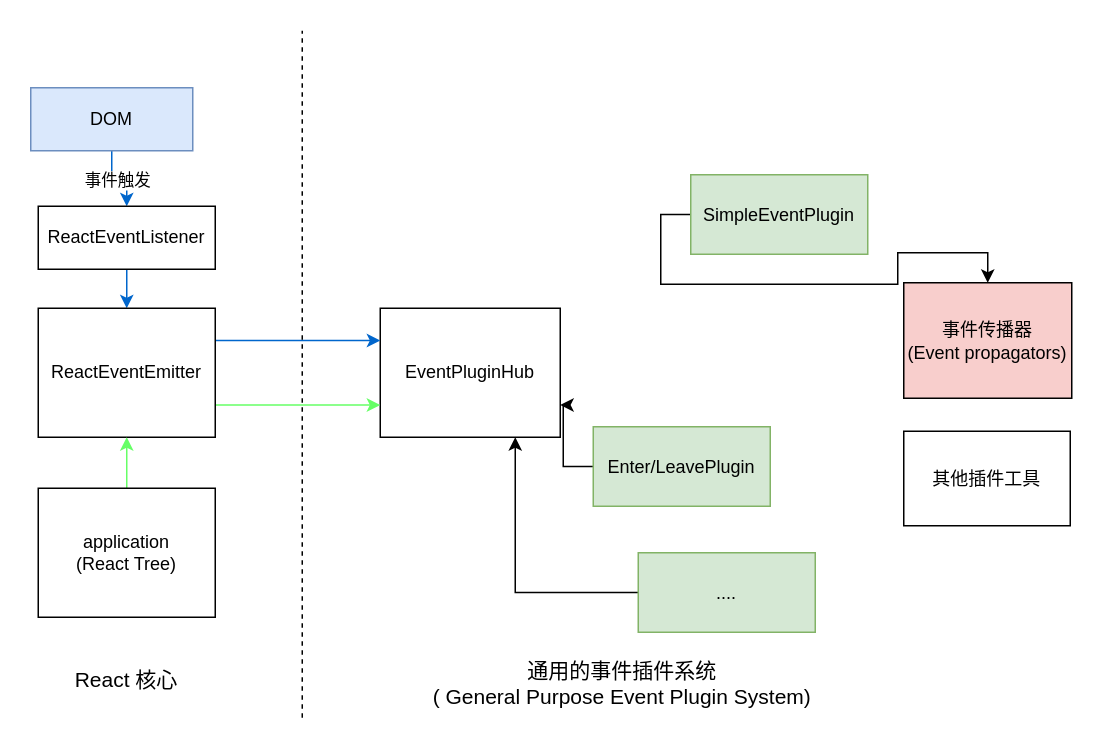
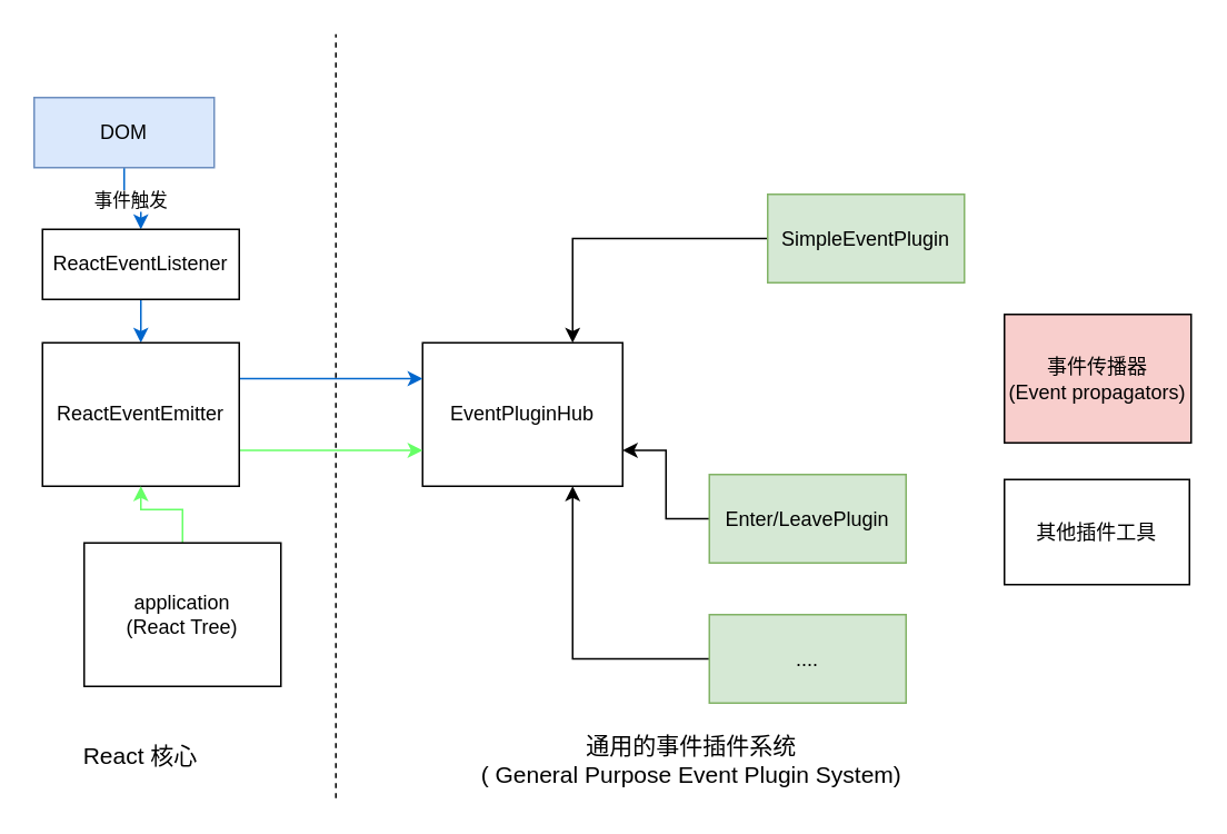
- <mxCell id="3" style="edgeStyle=orthogonalEdgeStyle;rounded=0;orthogonalLoop=1;jettySize=auto;html=1;exitX=0;exitY=0.5;exitDx=0;exitDy=0;" edge="1" parent="1" source="4" target="21"><mxGeometry relative="1" as="geometry" /></mxCell>
+ <mxCell id="3" style="edgeStyle=orthogonalEdgeStyle;rounded=0;orthogonalLoop=1;jettySize=auto;html=1;exitX=0;exitY=0.5;exitDx=0;exitDy=0;entryX=0.75;entryY=0;entryDx=0;entryDy=0;" edge="1" parent="1" source="4" target="2"><mxGeometry relative="1" as="geometry" /></mxCell>
- <mxCell id="6" value="Enter/LeavePlugin" style="rounded=0;whiteSpace=wrap;html=1;fillColor=#d5e8d4;strokeColor=#82b366;" vertex="1" parent="1"><mxGeometry x="395" y="284" width="118" height="53" as="geometry" /></mxCell>
+ <mxCell id="6" value="Enter/LeavePlugin" style="rounded=0;whiteSpace=wrap;html=1;fillColor=#d5e8d4;strokeColor=#82b366;" vertex="1" parent="1"><mxGeometry x="425" y="284" width="118" height="53" as="geometry" /></mxCell>
- <mxCell id="17" value="application&lt;br&gt;(React Tree)" style="rounded=0;whiteSpace=wrap;html=1;" vertex="1" parent="1"><mxGeometry x="25" y="325" width="118" height="86" as="geometry" /></mxCell>
+ <mxCell id="17" value="application&lt;br&gt;(React Tree)" style="rounded=0;whiteSpace=wrap;html=1;" vertex="1" parent="1"><mxGeometry x="50" y="325" width="118" height="86" as="geometry" /></mxCell>
